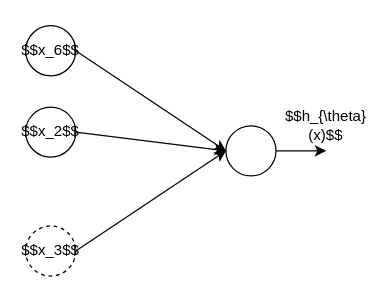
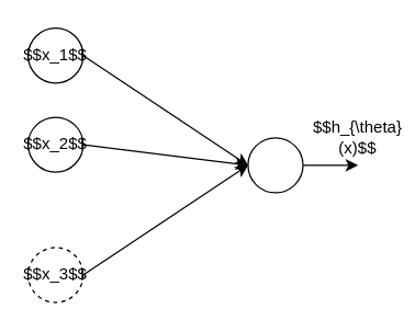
- <mxCell id="2" value="$$x_6$$" style="ellipse;whiteSpace=wrap;html=1;aspect=fixed;" parent="1" vertex="1"><mxGeometry x="20" y="20" width="40" height="40" as="geometry" /></mxCell>
+ <mxCell id="2" value="$$x_1$$" style="ellipse;whiteSpace=wrap;html=1;aspect=fixed;" parent="1" vertex="1"><mxGeometry x="20" y="20" width="40" height="40" as="geometry" /></mxCell>
